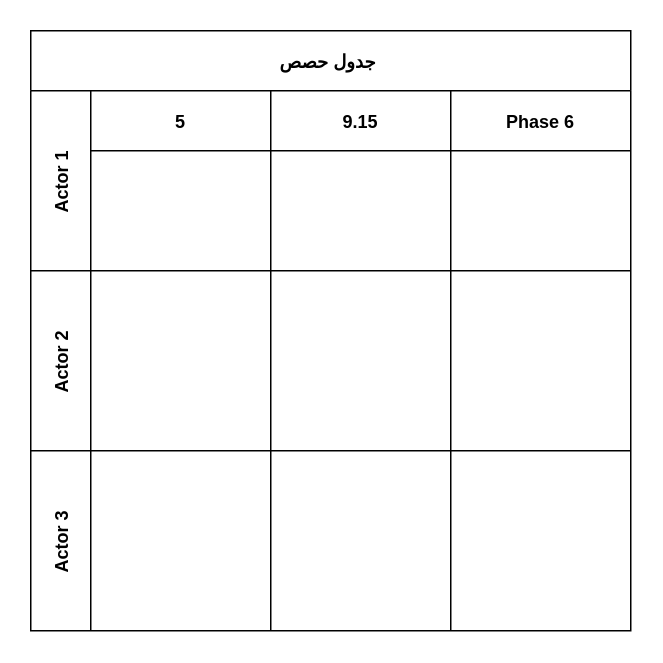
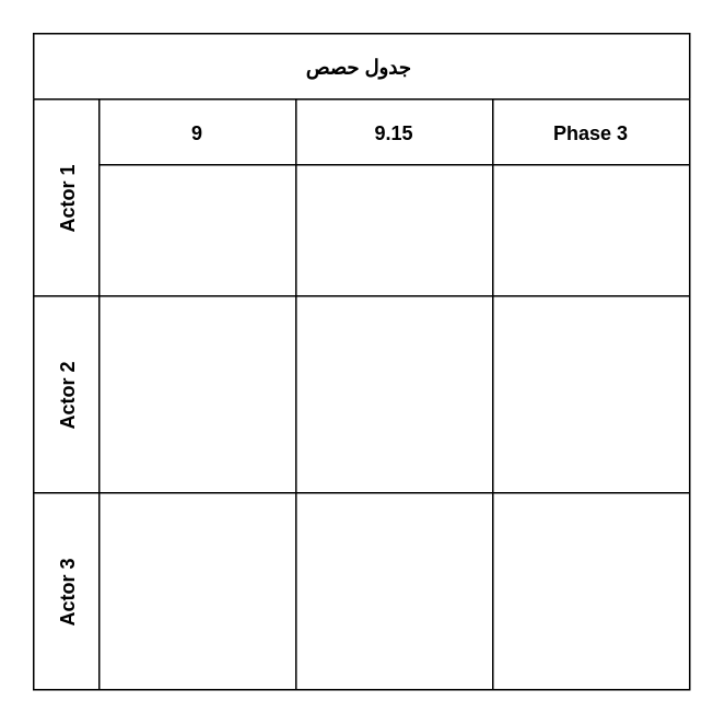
- <mxCell id="4" value="5" style="swimlane;swimlaneHead=0;swimlaneBody=0;fontStyle=0;connectable=0;fillColor=none;startSize=40;collapsible=0;recursiveResize=0;expand=0;fontStyle=1;" vertex="1" parent="3"><mxGeometry x="40" width="120" height="120" as="geometry"><mxRectangle width="120" height="120" as="alternateBounds" /></mxGeometry></mxCell>
+ <mxCell id="4" value="9" style="swimlane;swimlaneHead=0;swimlaneBody=0;fontStyle=0;connectable=0;fillColor=none;startSize=40;collapsible=0;recursiveResize=0;expand=0;fontStyle=1;" vertex="1" parent="3"><mxGeometry x="40" width="120" height="120" as="geometry"><mxRectangle width="120" height="120" as="alternateBounds" /></mxGeometry></mxCell>
- <mxCell id="6" value="Phase 6" style="swimlane;swimlaneHead=0;swimlaneBody=0;fontStyle=0;connectable=0;fillColor=none;startSize=40;collapsible=0;recursiveResize=0;expand=0;fontStyle=1;" vertex="1" parent="3"><mxGeometry x="280" width="120" height="120" as="geometry"><mxRectangle width="120" height="120" as="alternateBounds" /></mxGeometry></mxCell>
+ <mxCell id="6" value="Phase 3" style="swimlane;swimlaneHead=0;swimlaneBody=0;fontStyle=0;connectable=0;fillColor=none;startSize=40;collapsible=0;recursiveResize=0;expand=0;fontStyle=1;" vertex="1" parent="3"><mxGeometry x="280" width="120" height="120" as="geometry"><mxRectangle width="120" height="120" as="alternateBounds" /></mxGeometry></mxCell>
